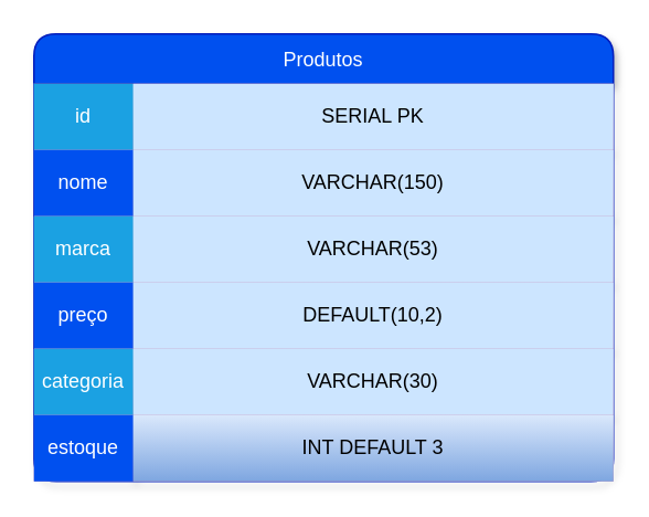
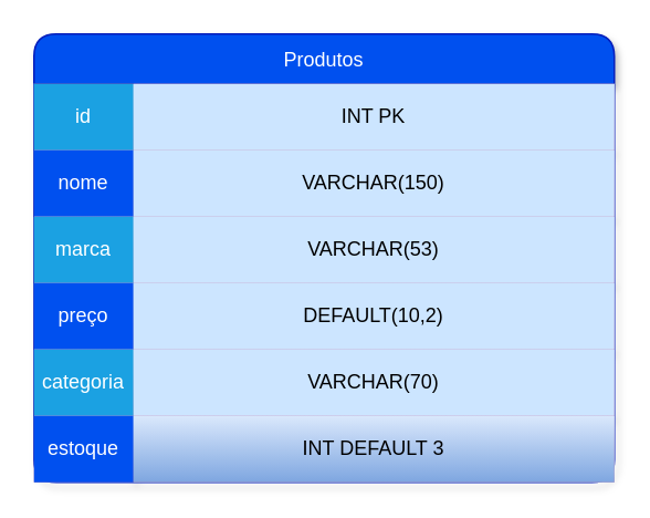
- <mxCell id="5" value="SERIAL PK" style="shape=partialRectangle;html=1;whiteSpace=wrap;connectable=0;strokeColor=#36393d;overflow=hidden;fillColor=#cce5ff;top=0;left=0;bottom=0;right=0;pointerEvents=1;" vertex="1" parent="3"><mxGeometry x="60" width="290" height="40" as="geometry"><mxRectangle width="290" height="40" as="alternateBounds" /></mxGeometry></mxCell>
+ <mxCell id="5" value="INT PK" style="shape=partialRectangle;html=1;whiteSpace=wrap;connectable=0;strokeColor=#36393d;overflow=hidden;fillColor=#cce5ff;top=0;left=0;bottom=0;right=0;pointerEvents=1;" vertex="1" parent="3"><mxGeometry x="60" width="290" height="40" as="geometry"><mxRectangle width="290" height="40" as="alternateBounds" /></mxGeometry></mxCell>
- <mxCell id="17" value="VARCHAR(30)" style="shape=partialRectangle;html=1;whiteSpace=wrap;connectable=0;strokeColor=#36393d;overflow=hidden;fillColor=#cce5ff;top=0;left=0;bottom=0;right=0;pointerEvents=1;" vertex="1" parent="15"><mxGeometry x="60" width="290" height="40" as="geometry"><mxRectangle width="290" height="40" as="alternateBounds" /></mxGeometry></mxCell>
+ <mxCell id="17" value="VARCHAR(70)" style="shape=partialRectangle;html=1;whiteSpace=wrap;connectable=0;strokeColor=#36393d;overflow=hidden;fillColor=#cce5ff;top=0;left=0;bottom=0;right=0;pointerEvents=1;" vertex="1" parent="15"><mxGeometry x="60" width="290" height="40" as="geometry"><mxRectangle width="290" height="40" as="alternateBounds" /></mxGeometry></mxCell>
